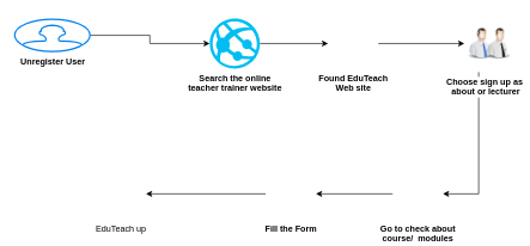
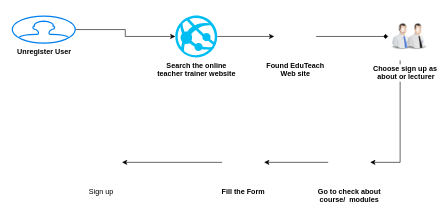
- <mxCell id="4" style="edgeStyle=orthogonalEdgeStyle;rounded=0;orthogonalLoop=1;jettySize=auto;html=1;entryX=0;entryY=0.5;entryDx=0;entryDy=0;" edge="1" parent="1" source="5" target="11"><mxGeometry relative="1" as="geometry" /></mxCell>
+ <mxCell id="4" style="edgeStyle=orthogonalEdgeStyle;rounded=0;orthogonalLoop=1;jettySize=auto;html=1;entryX=0;entryY=0.5;entryDx=0;entryDy=0;endArrow=diamond;" edge="1" parent="1" source="5" target="11"><mxGeometry relative="1" as="geometry" /></mxCell>
- <mxCell id="15" value="EduTeach up" style="shape=image;html=1;verticalAlign=top;verticalLabelPosition=bottom;labelBackgroundColor=#ffffff;imageAspect=0;aspect=fixed;image=https://cdn4.iconfinder.com/data/icons/bold-purple-free-samples/32/Done_Circle_Symbol_Downloaded-128.png" vertex="1" parent="1"><mxGeometry x="133" y="235" width="70" height="70" as="geometry" /></mxCell>
+ <mxCell id="15" value="Sign up" style="shape=image;html=1;verticalAlign=top;verticalLabelPosition=bottom;labelBackgroundColor=#ffffff;imageAspect=0;aspect=fixed;image=https://cdn4.iconfinder.com/data/icons/bold-purple-free-samples/32/Done_Circle_Symbol_Downloaded-128.png" vertex="1" parent="1"><mxGeometry x="133" y="235" width="70" height="70" as="geometry" /></mxCell>
